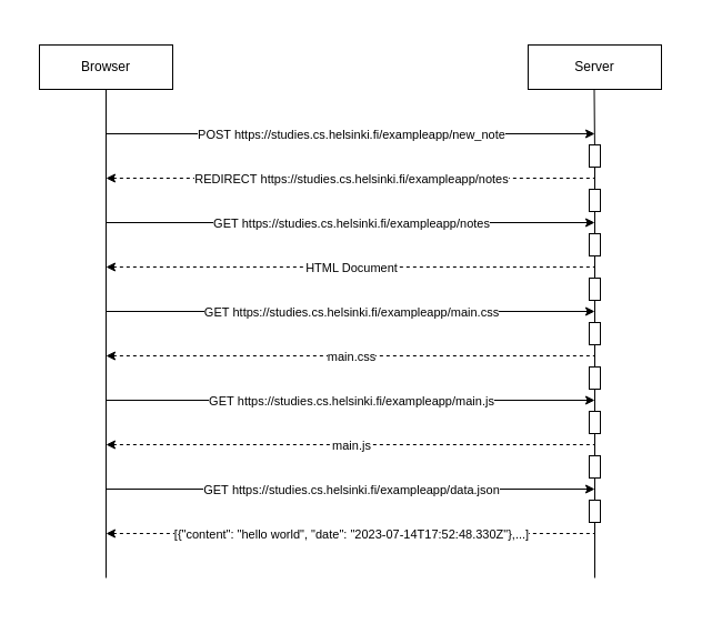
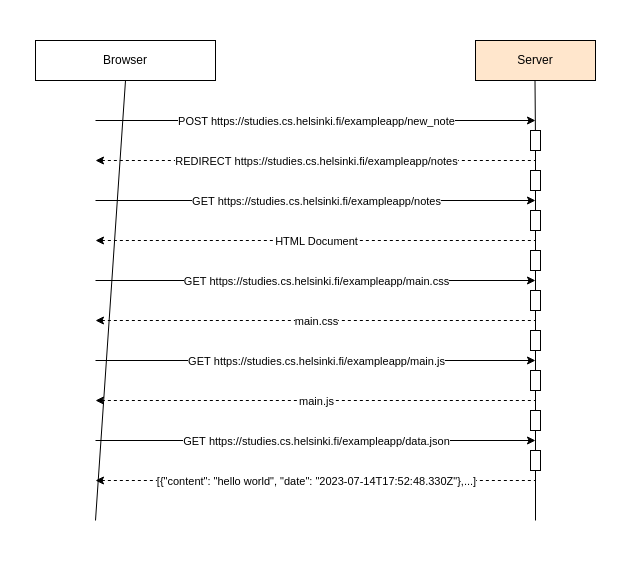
- <mxCell id="3" value="Browser" style="rounded=0;whiteSpace=wrap;html=1;" vertex="1" parent="1"><mxGeometry x="35" y="40" width="120" height="40" as="geometry" /></mxCell>
+ <mxCell id="3" value="Browser" style="rounded=0;whiteSpace=wrap;html=1;" vertex="1" parent="1"><mxGeometry x="35" y="40" width="180" height="40" as="geometry" /></mxCell>
- <mxCell id="4" value="Server" style="rounded=0;whiteSpace=wrap;html=1;" vertex="1" parent="1"><mxGeometry x="475" y="40" width="120" height="40" as="geometry" /></mxCell>
+ <mxCell id="4" value="Server" style="rounded=0;whiteSpace=wrap;html=1;fillColor=#ffe6cc;" vertex="1" parent="1"><mxGeometry x="475" y="40" width="120" height="40" as="geometry" /></mxCell>
